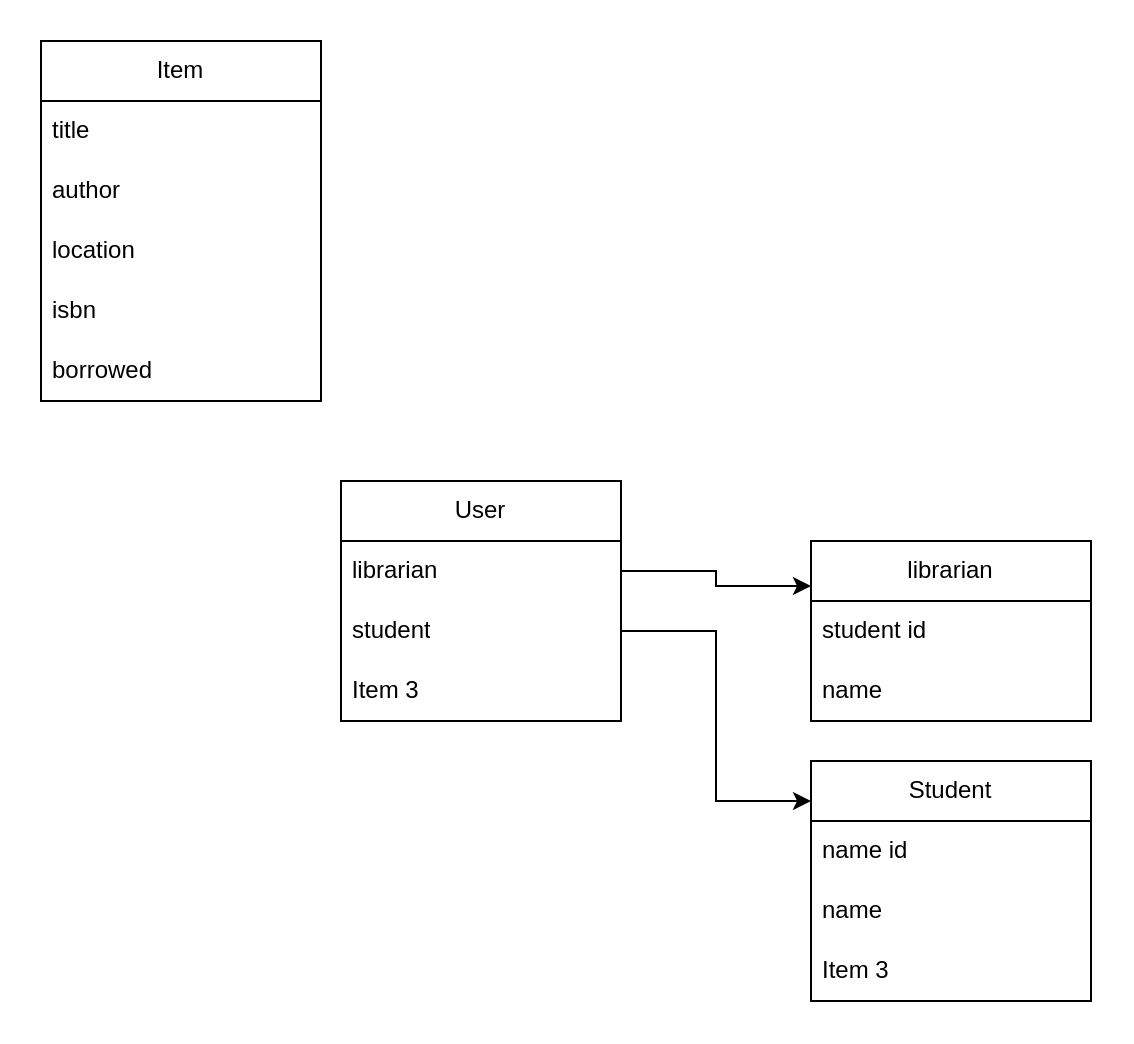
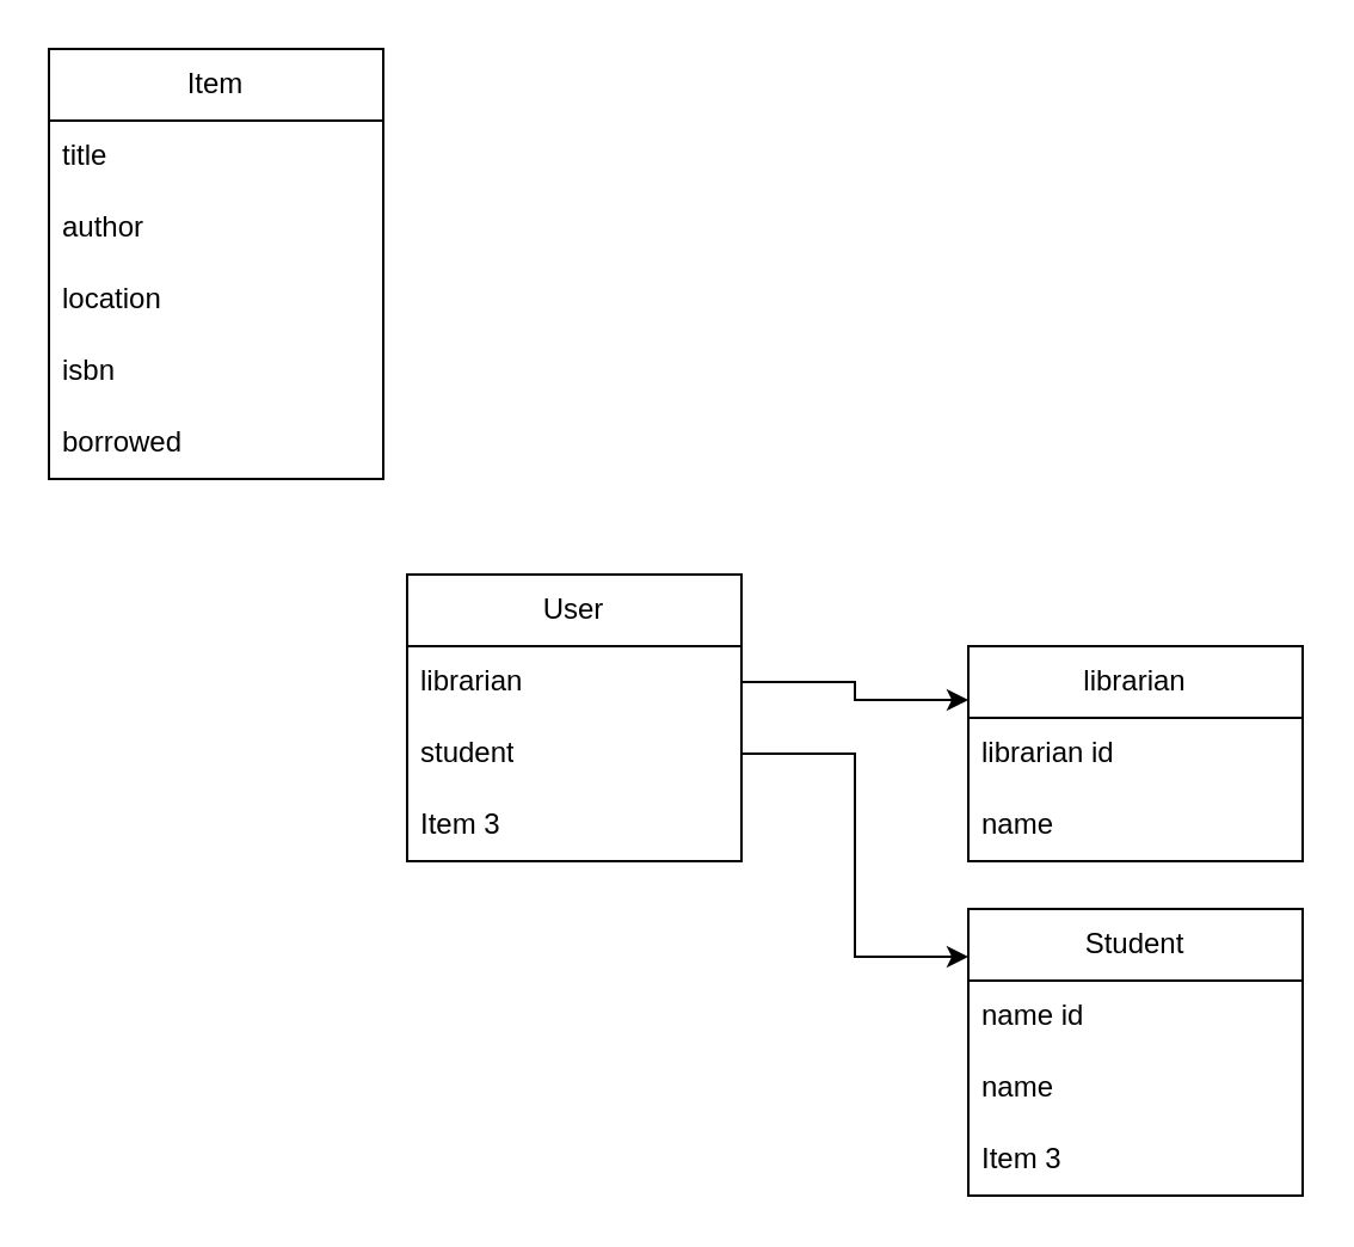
- <mxCell id="13" value="student id" style="text;strokeColor=none;fillColor=none;align=left;verticalAlign=middle;spacingLeft=4;spacingRight=4;overflow=hidden;points=[[0,0.5],[1,0.5]];portConstraint=eastwest;rotatable=0;whiteSpace=wrap;html=1;" vertex="1" parent="12"><mxGeometry y="30" width="140" height="30" as="geometry" /></mxCell>
+ <mxCell id="13" value="librarian id" style="text;strokeColor=none;fillColor=none;align=left;verticalAlign=middle;spacingLeft=4;spacingRight=4;overflow=hidden;points=[[0,0.5],[1,0.5]];portConstraint=eastwest;rotatable=0;whiteSpace=wrap;html=1;" vertex="1" parent="12"><mxGeometry y="30" width="140" height="30" as="geometry" /></mxCell>
